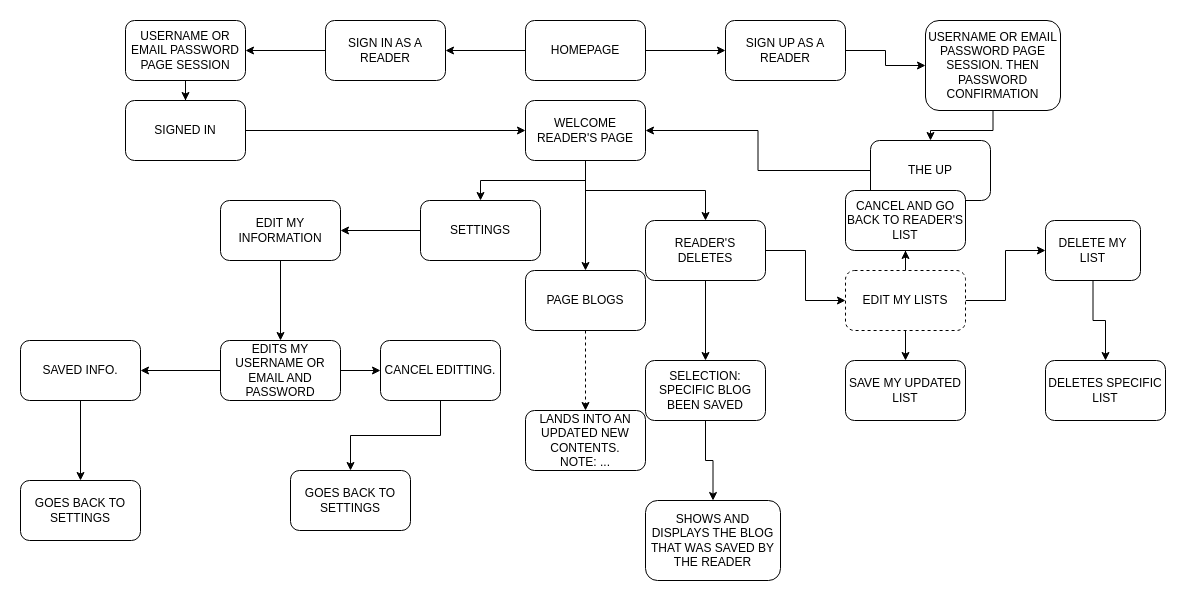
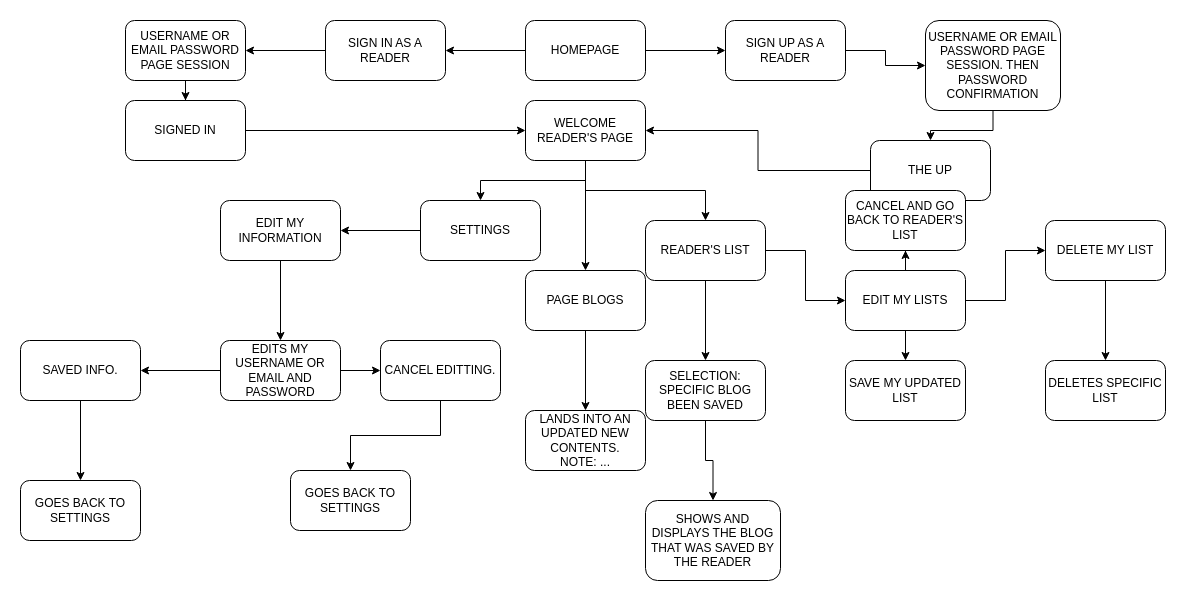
- <mxCell id="27" value="READER'S DELETES" style="whiteSpace=wrap;html=1;rounded=1;" vertex="1" parent="1"><mxGeometry x="645" y="220" width="120" height="60" as="geometry" /></mxCell>
+ <mxCell id="27" value="READER'S LIST" style="whiteSpace=wrap;html=1;rounded=1;" vertex="1" parent="1"><mxGeometry x="645" y="220" width="120" height="60" as="geometry" /></mxCell>
- <mxCell id="47" value="DELETE MY LIST" style="whiteSpace=wrap;html=1;rounded=1;" vertex="1" parent="1"><mxGeometry x="1045" y="220" width="95" height="60" as="geometry" /></mxCell>
+ <mxCell id="47" value="DELETE MY LIST" style="whiteSpace=wrap;html=1;rounded=1;" vertex="1" parent="1"><mxGeometry x="1045" y="220" width="120" height="60" as="geometry" /></mxCell>
- <mxCell id="43" value="EDIT MY LISTS" style="whiteSpace=wrap;html=1;rounded=1;dashed=1;" vertex="1" parent="1"><mxGeometry x="845" y="270" width="120" height="60" as="geometry" /></mxCell>
+ <mxCell id="43" value="EDIT MY LISTS" style="whiteSpace=wrap;html=1;rounded=1;" vertex="1" parent="1"><mxGeometry x="845" y="270" width="120" height="60" as="geometry" /></mxCell>
- <mxCell id="23" value="" style="edgeStyle=orthogonalEdgeStyle;rounded=0;orthogonalLoop=1;jettySize=auto;html=1;dashed=1;" edge="1" parent="1" source="24" target="39"><mxGeometry relative="1" as="geometry" /></mxCell>
+ <mxCell id="23" value="" style="edgeStyle=orthogonalEdgeStyle;rounded=0;orthogonalLoop=1;jettySize=auto;html=1;" edge="1" parent="1" source="24" target="39"><mxGeometry relative="1" as="geometry" /></mxCell>
